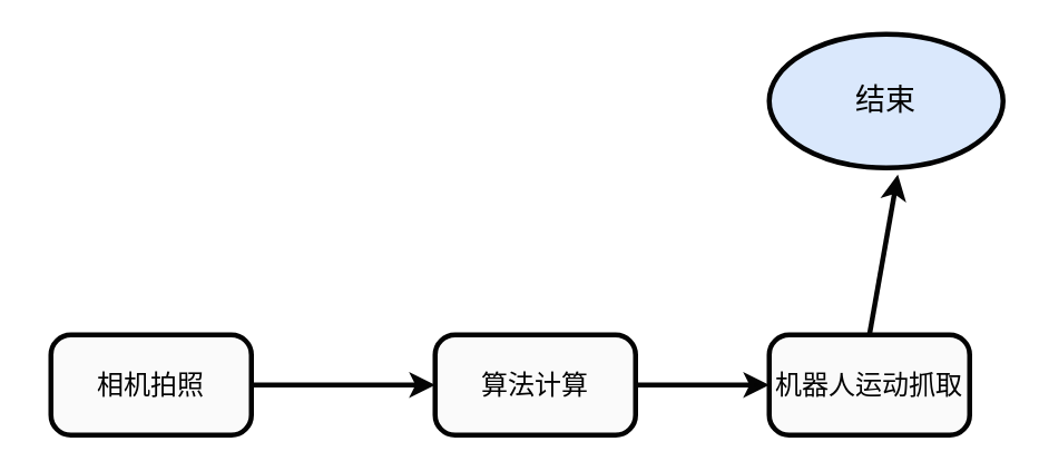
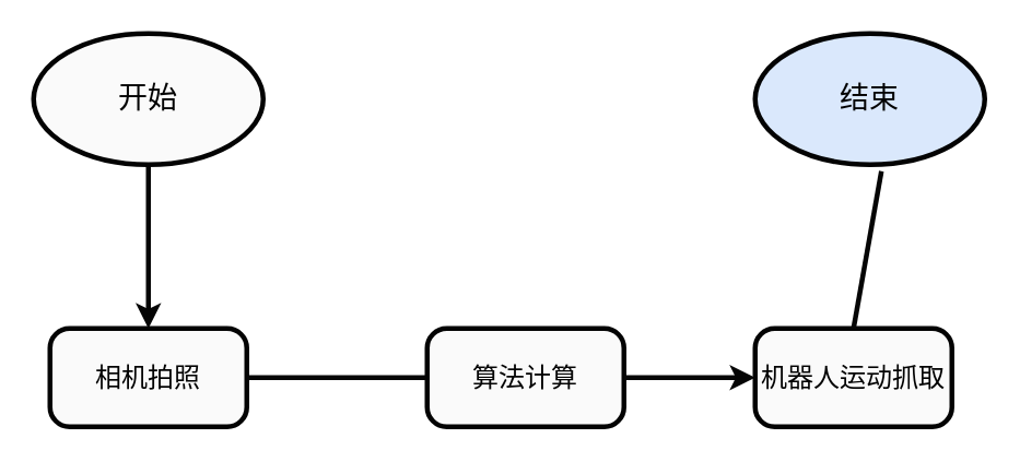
+ <mxCell id="3" value="&lt;span style=&quot;font-size: 18px&quot;&gt;开始&lt;/span&gt;" style="ellipse;whiteSpace=wrap;html=1;fillColor=#FAFAFA;fontColor=#030303;strokeWidth=3;strokeColor=#030303;" parent="1" vertex="1"><mxGeometry x="20" y="20" width="140" height="80" as="geometry" /></mxCell>
- <mxCell id="10" style="edgeStyle=none;html=1;entryX=0.55;entryY=1.05;entryDx=0;entryDy=0;fontSize=18;strokeColor=#050505;strokeWidth=3;exitX=0.5;exitY=0;exitDx=0;exitDy=0;entryPerimeter=0;" edge="1" parent="1" source="9" target="8"><mxGeometry relative="1" as="geometry"><mxPoint x="390" y="280" as="sourcePoint" /><mxPoint x="480" y="280" as="targetPoint" /></mxGeometry></mxCell>
+ <mxCell id="10" style="edgeStyle=none;html=1;entryX=0.55;entryY=1.05;entryDx=0;entryDy=0;fontSize=18;strokeColor=#050505;strokeWidth=3;exitX=0.5;exitY=0;exitDx=0;exitDy=0;entryPerimeter=0;endArrow=none;" edge="1" parent="1" source="9" target="8"><mxGeometry relative="1" as="geometry"><mxPoint x="390" y="280" as="sourcePoint" /><mxPoint x="480" y="280" as="targetPoint" /></mxGeometry></mxCell>
+ <mxCell id="2" style="edgeStyle=none;html=1;entryX=0.5;entryY=0;entryDx=0;entryDy=0;fontSize=18;strokeColor=#050505;strokeWidth=3;" parent="1" source="3" target="4" edge="1"><mxGeometry relative="1" as="geometry" /></mxCell>
- <mxCell id="6" style="edgeStyle=none;html=1;fontSize=18;strokeColor=#050505;strokeWidth=3;exitX=1;exitY=0.5;exitDx=0;exitDy=0;entryX=0;entryY=0.5;entryDx=0;entryDy=0;" parent="1" source="4" target="5" edge="1"><mxGeometry relative="1" as="geometry"><mxPoint x="170" y="220" as="sourcePoint" /><mxPoint x="210" y="220" as="targetPoint" /></mxGeometry></mxCell>
+ <mxCell id="6" style="edgeStyle=none;html=1;fontSize=18;strokeColor=#050505;strokeWidth=3;exitX=1;exitY=0.5;exitDx=0;exitDy=0;entryX=0;entryY=0.5;entryDx=0;entryDy=0;endArrow=none;" parent="1" source="4" target="5" edge="1"><mxGeometry relative="1" as="geometry"><mxPoint x="170" y="220" as="sourcePoint" /><mxPoint x="210" y="220" as="targetPoint" /></mxGeometry></mxCell>
